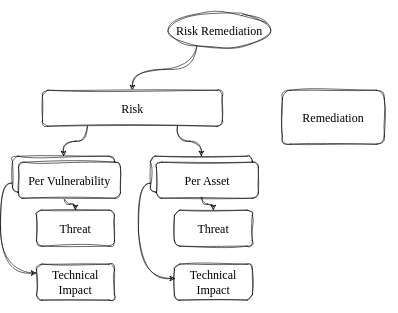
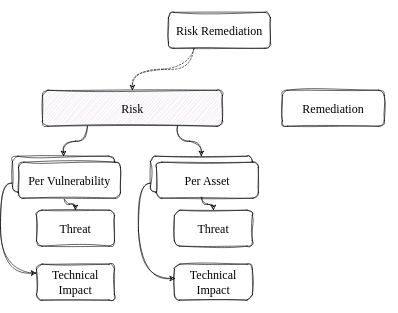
- <mxCell id="3" value="Risk Remediation" style="ellipse;whiteSpace=wrap;html=1;sketch=1;hachureGap=4;jiggle=2;curveFitting=1;fontFamily=Architects Daughter;fontSource=https%3A%2F%2Ffonts.googleapis.com%2Fcss%3Ffamily%3DArchitects%2BDaughter;fontSize=20;" parent="1" vertex="1"><mxGeometry x="280" y="20" width="170" height="60" as="geometry" /></mxCell>
+ <mxCell id="3" value="Risk Remediation" style="rounded=1;whiteSpace=wrap;html=1;sketch=1;hachureGap=4;jiggle=2;curveFitting=1;fontFamily=Architects Daughter;fontSource=https%3A%2F%2Ffonts.googleapis.com%2Fcss%3Ffamily%3DArchitects%2BDaughter;fontSize=20;" parent="1" vertex="1"><mxGeometry x="280" y="20" width="170" height="60" as="geometry" /></mxCell>
- <mxCell id="2" style="edgeStyle=orthogonalEdgeStyle;curved=1;rounded=0;sketch=1;hachureGap=4;jiggle=2;curveFitting=1;orthogonalLoop=1;jettySize=auto;html=1;exitX=0.25;exitY=1;exitDx=0;exitDy=0;strokeColor=default;align=center;verticalAlign=middle;fontFamily=Architects Daughter;fontSource=https%3A%2F%2Ffonts.googleapis.com%2Fcss%3Ffamily%3DArchitects%2BDaughter;fontSize=11;fontColor=default;labelBackgroundColor=default;endArrow=classic;" parent="1" source="3" target="19" edge="1"><mxGeometry relative="1" as="geometry" /></mxCell>
+ <mxCell id="2" style="edgeStyle=orthogonalEdgeStyle;curved=1;rounded=0;sketch=1;hachureGap=4;jiggle=2;curveFitting=1;orthogonalLoop=1;jettySize=auto;html=1;exitX=0.25;exitY=1;exitDx=0;exitDy=0;strokeColor=default;align=center;verticalAlign=middle;fontFamily=Architects Daughter;fontSource=https%3A%2F%2Ffonts.googleapis.com%2Fcss%3Ffamily%3DArchitects%2BDaughter;fontSize=11;fontColor=default;labelBackgroundColor=default;endArrow=classic;dashed=1;" parent="1" source="3" target="19" edge="1"><mxGeometry relative="1" as="geometry" /></mxCell>
- <mxCell id="19" value="Risk" style="rounded=1;whiteSpace=wrap;html=1;sketch=1;hachureGap=4;jiggle=2;curveFitting=1;fontFamily=Architects Daughter;fontSource=https%3A%2F%2Ffonts.googleapis.com%2Fcss%3Ffamily%3DArchitects%2BDaughter;fontSize=20;" parent="1" vertex="1"><mxGeometry x="70" y="150" width="300" height="60" as="geometry" /></mxCell>
+ <mxCell id="19" value="Risk" style="rounded=1;whiteSpace=wrap;html=1;sketch=1;hachureGap=4;jiggle=2;curveFitting=1;fontFamily=Architects Daughter;fontSource=https%3A%2F%2Ffonts.googleapis.com%2Fcss%3Ffamily%3DArchitects%2BDaughter;fontSize=20;fillColor=#e1d5e7;" parent="1" vertex="1"><mxGeometry x="70" y="150" width="300" height="60" as="geometry" /></mxCell>
- <mxCell id="9" value="Remediation" style="rounded=1;whiteSpace=wrap;html=1;sketch=1;hachureGap=4;jiggle=2;curveFitting=1;fontFamily=Architects Daughter;fontSource=https%3A%2F%2Ffonts.googleapis.com%2Fcss%3Ffamily%3DArchitects%2BDaughter;fontSize=20;" parent="1" vertex="1"><mxGeometry x="470" y="150" width="170" height="90" as="geometry" /></mxCell>
+ <mxCell id="9" value="Remediation" style="rounded=1;whiteSpace=wrap;html=1;sketch=1;hachureGap=4;jiggle=2;curveFitting=1;fontFamily=Architects Daughter;fontSource=https%3A%2F%2Ffonts.googleapis.com%2Fcss%3Ffamily%3DArchitects%2BDaughter;fontSize=20;" parent="1" vertex="1"><mxGeometry x="470" y="150" width="170" height="60" as="geometry" /></mxCell>
